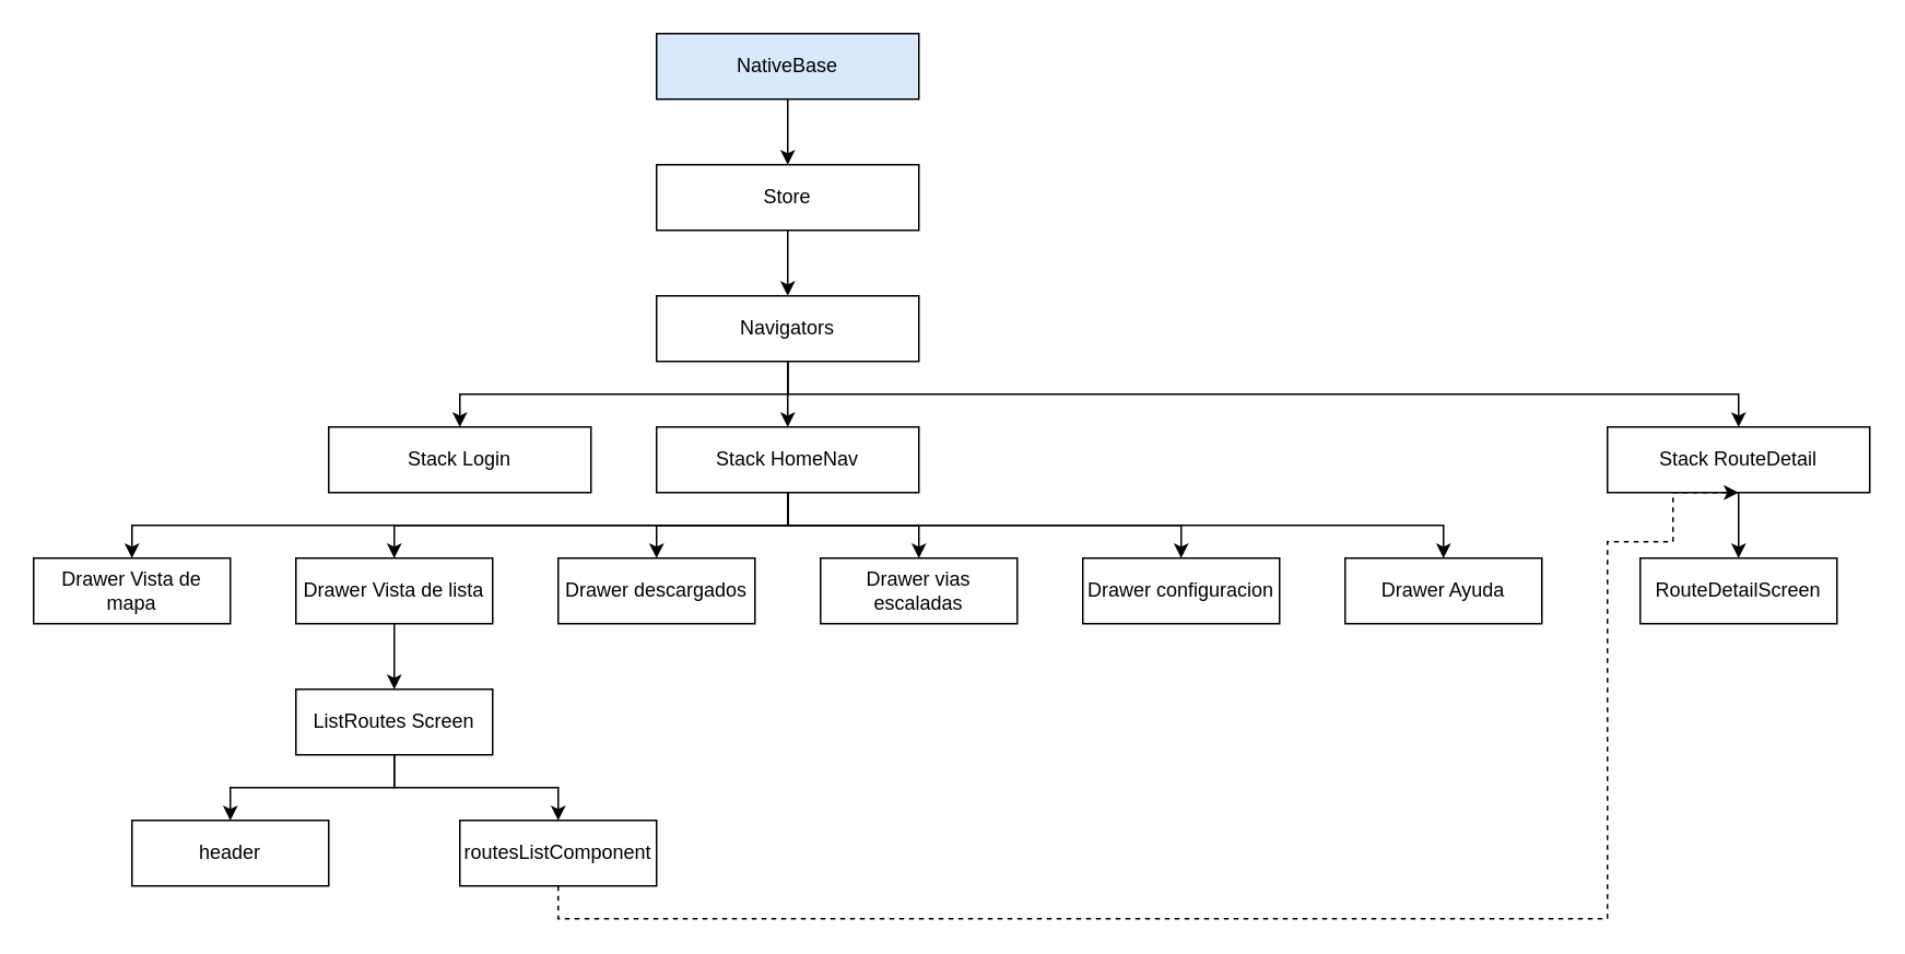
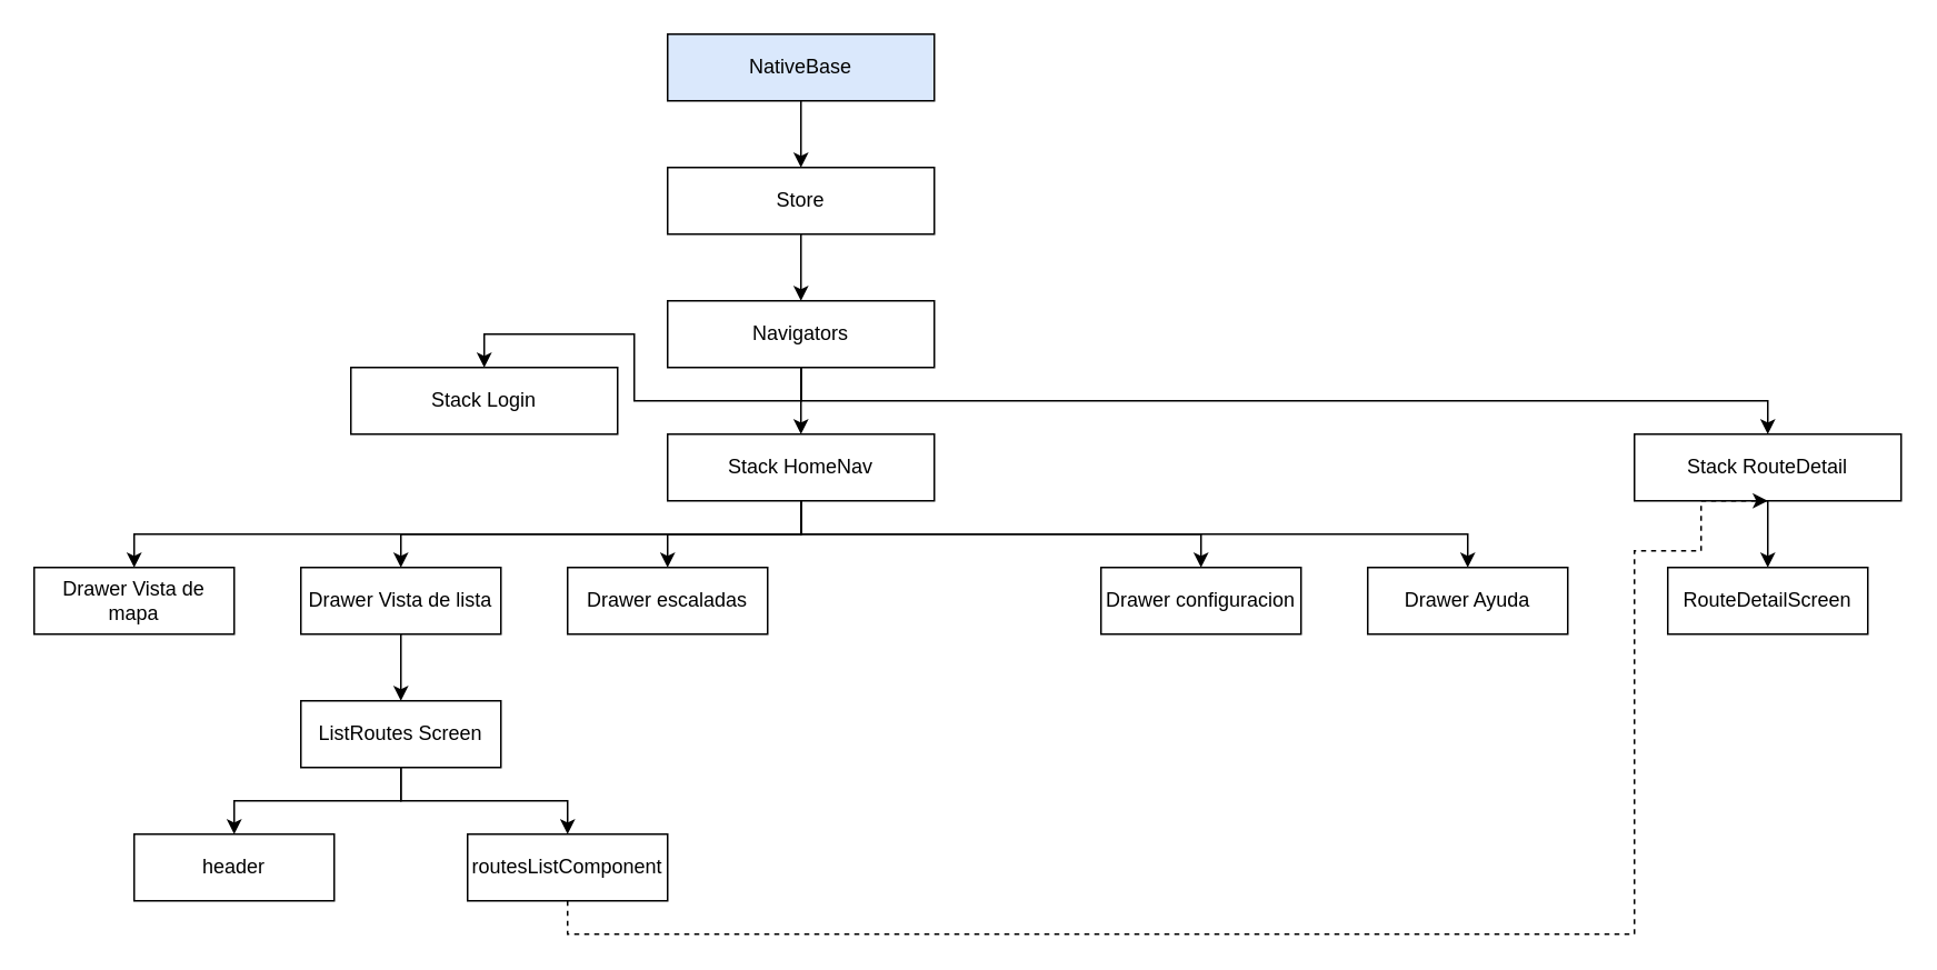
- <mxCell id="17" value="Stack Login" style="rounded=0;whiteSpace=wrap;html=1;" vertex="1" parent="1"><mxGeometry x="200" y="260" width="160" height="40" as="geometry" /></mxCell>
+ <mxCell id="17" value="Stack Login" style="rounded=0;whiteSpace=wrap;html=1;" vertex="1" parent="1"><mxGeometry x="210" y="220" width="160" height="40" as="geometry" /></mxCell>
- <mxCell id="13" style="edgeStyle=orthogonalEdgeStyle;rounded=0;orthogonalLoop=1;jettySize=auto;html=1;exitX=0.5;exitY=1;exitDx=0;exitDy=0;entryX=0.5;entryY=0;entryDx=0;entryDy=0;" edge="1" parent="1" source="16" target="24"><mxGeometry relative="1" as="geometry" /></mxCell>
- <mxCell id="23" value="Drawer descargados" style="rounded=0;whiteSpace=wrap;html=1;" vertex="1" parent="1"><mxGeometry x="340" y="340" width="120" height="40" as="geometry" /></mxCell>
+ <mxCell id="23" value="Drawer escaladas" style="rounded=0;whiteSpace=wrap;html=1;" vertex="1" parent="1"><mxGeometry x="340" y="340" width="120" height="40" as="geometry" /></mxCell>
- <mxCell id="24" value="Drawer vias escaladas" style="rounded=0;whiteSpace=wrap;html=1;" vertex="1" parent="1"><mxGeometry x="500" y="340" width="120" height="40" as="geometry" /></mxCell>
